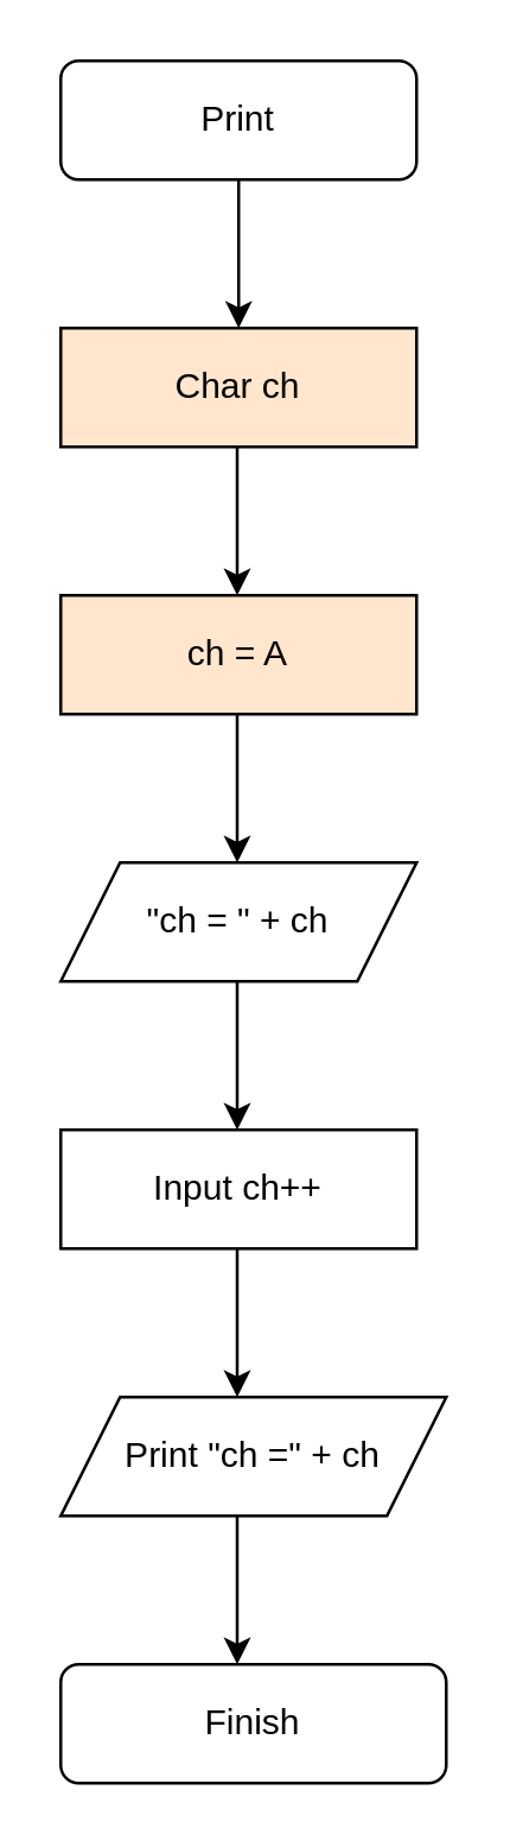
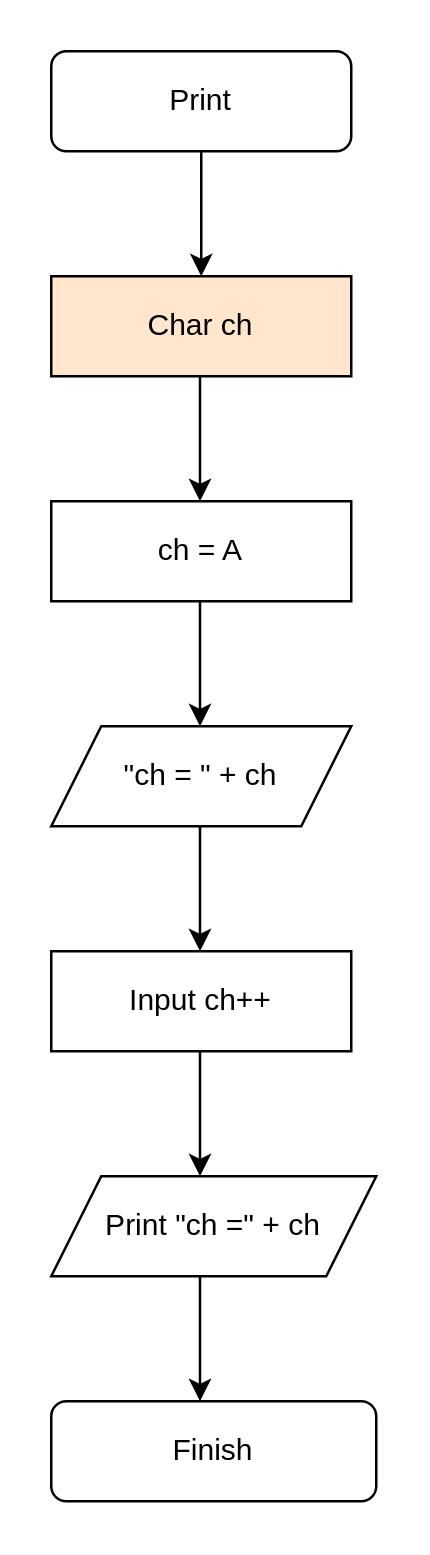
- <mxCell id="6" value="ch = A" style="rounded=0;whiteSpace=wrap;html=1;fillColor=#ffe6cc;" vertex="1" parent="1"><mxGeometry x="20" y="200" width="120" height="40" as="geometry" /></mxCell>
+ <mxCell id="6" value="ch = A" style="rounded=0;whiteSpace=wrap;html=1;" vertex="1" parent="1"><mxGeometry x="20" y="200" width="120" height="40" as="geometry" /></mxCell>
